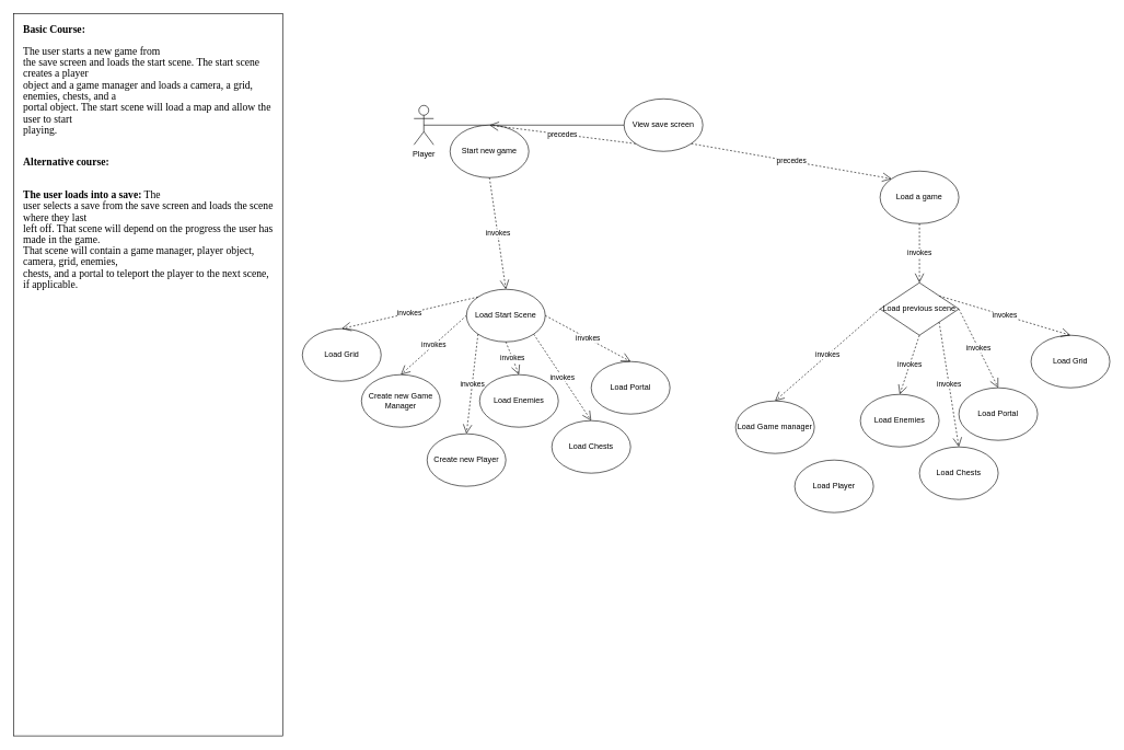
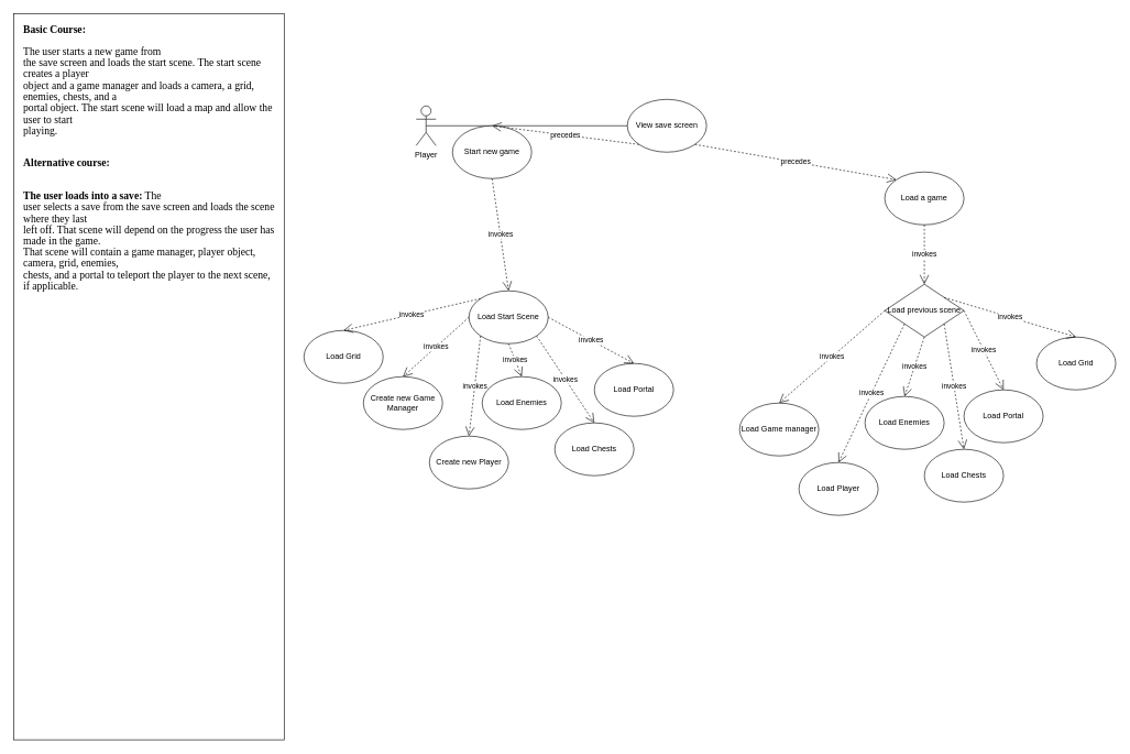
+ <mxCell id="30" value="invokes" style="endArrow=open;endSize=12;dashed=1;html=1;rounded=0;exitX=0;exitY=1;exitDx=0;exitDy=0;entryX=0.5;entryY=0;entryDx=0;entryDy=0;" edge="1" parent="1" source="12" target="15"><mxGeometry width="160" relative="1" as="geometry"><mxPoint x="1060" y="420" as="sourcePoint" /><mxPoint x="862.426" y="491.716" as="targetPoint" /></mxGeometry></mxCell>
